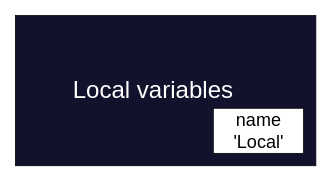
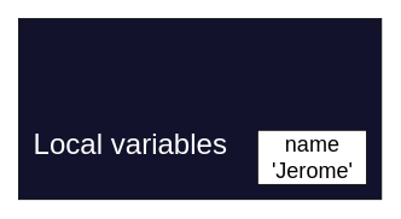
- <mxCell id="6" value="&lt;font color=&quot;#ffffff&quot; style=&quot;font-size: 32px&quot;&gt;Local variables&lt;/font&gt;" style="text;html=1;strokeColor=none;fillColor=none;align=center;verticalAlign=middle;whiteSpace=wrap;rounded=0;" vertex="1" parent="1"><mxGeometry x="80" y="109" width="247" height="20" as="geometry" /></mxCell>
+ <mxCell id="6" value="&lt;font color=&quot;#ffffff&quot; style=&quot;font-size: 32px&quot;&gt;Local variables&lt;/font&gt;" style="text;html=1;strokeColor=none;fillColor=none;align=center;verticalAlign=middle;whiteSpace=wrap;rounded=0;" vertex="1" parent="1"><mxGeometry x="20" y="149" width="247" height="20" as="geometry" /></mxCell>
- <mxCell id="5" value="&lt;font style=&quot;font-size: 24px&quot;&gt;name&lt;br&gt;'Local'&lt;br&gt;&lt;/font&gt;" style="text;html=1;strokeColor=none;fillColor=none;align=center;verticalAlign=middle;whiteSpace=wrap;rounded=0;" vertex="1" parent="3"><mxGeometry x="16" y="5.5" width="88" height="49" as="geometry" /></mxCell>
+ <mxCell id="5" value="&lt;font style=&quot;font-size: 24px&quot;&gt;name&lt;br&gt;'Jerome'&lt;br&gt;&lt;/font&gt;" style="text;html=1;strokeColor=none;fillColor=none;align=center;verticalAlign=middle;whiteSpace=wrap;rounded=0;" vertex="1" parent="3"><mxGeometry x="16" y="5.5" width="88" height="49" as="geometry" /></mxCell>
